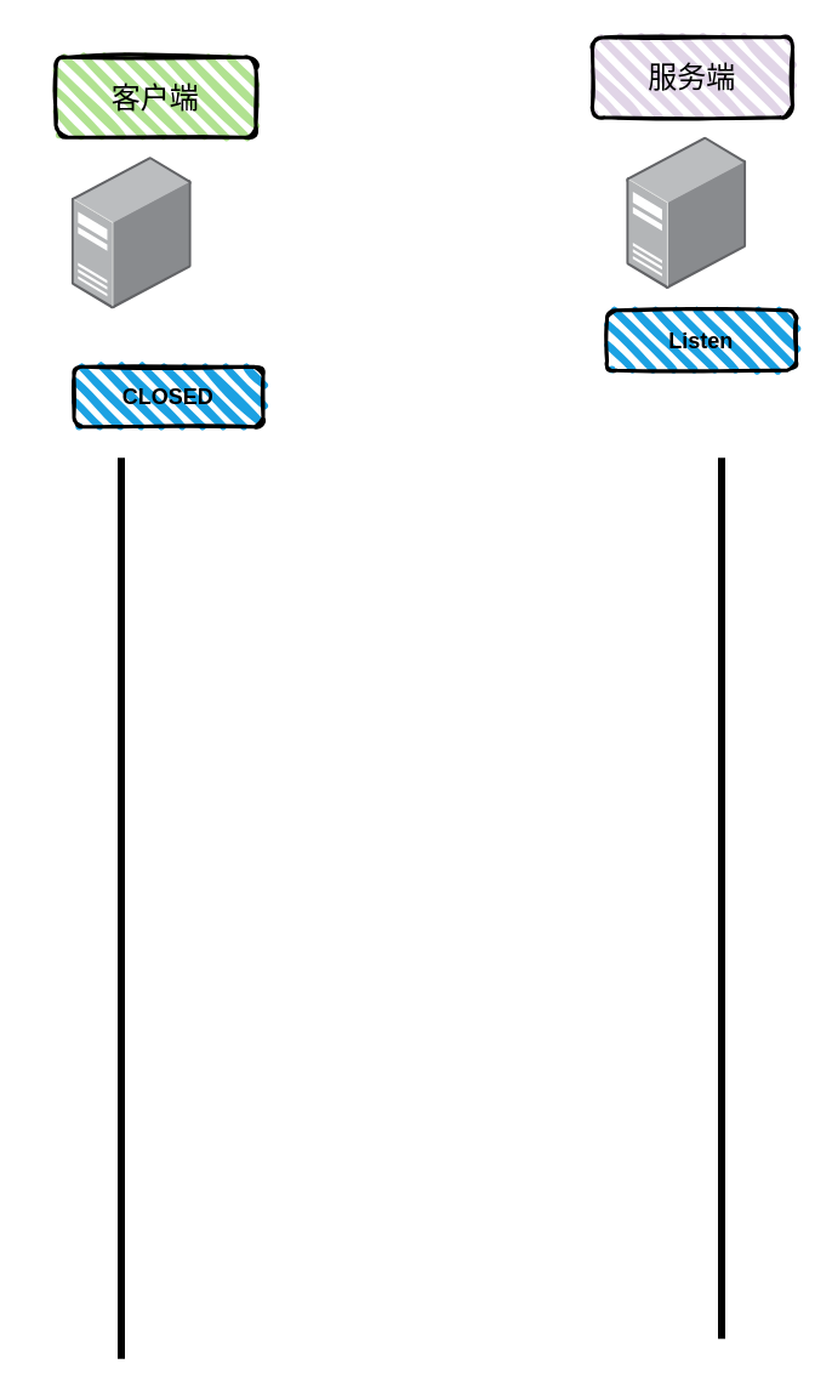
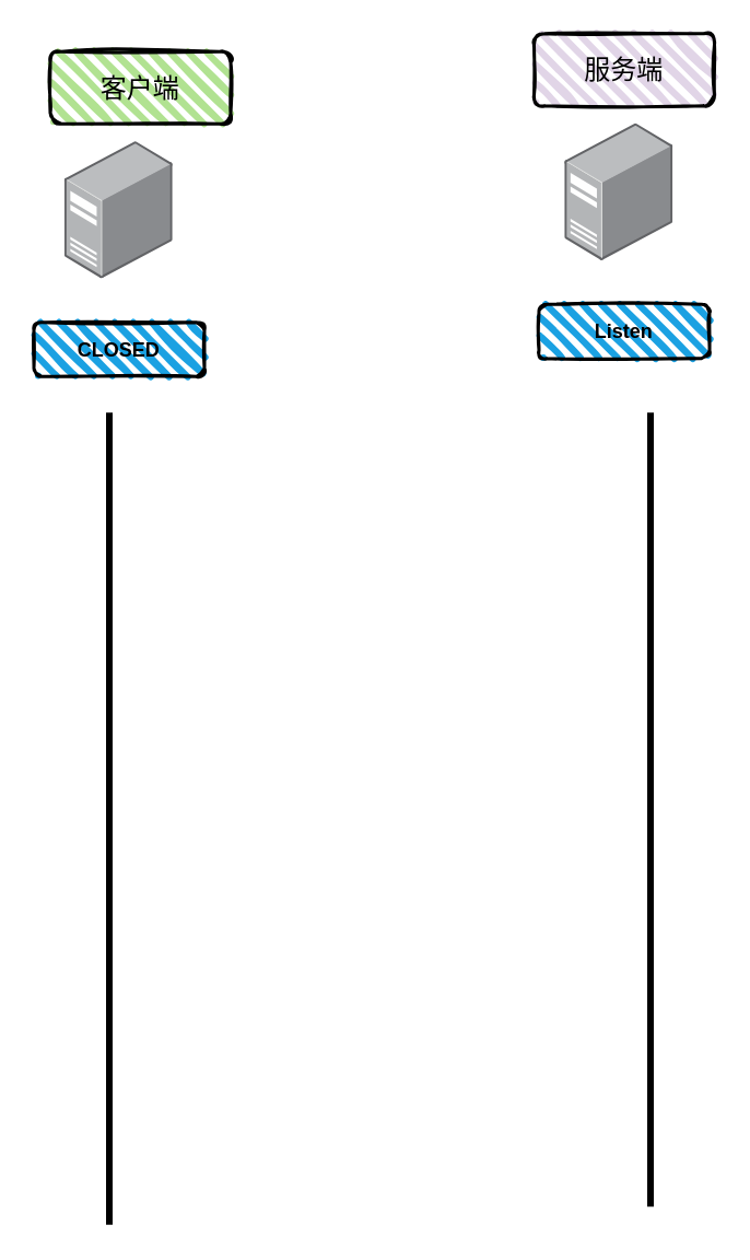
- <mxCell id="7" value="&lt;b&gt;Listen&lt;/b&gt;" style="rounded=1;whiteSpace=wrap;html=1;strokeWidth=2;fillWeight=4;hachureGap=8;hachureAngle=45;fillColor=#1ba1e2;sketch=1;" vertex="1" parent="1"><mxGeometry x="333" y="170" width="104" height="33" as="geometry" /></mxCell>
+ <mxCell id="7" value="&lt;b&gt;Listen&lt;/b&gt;" style="rounded=1;whiteSpace=wrap;html=1;strokeWidth=2;fillWeight=4;hachureGap=8;hachureAngle=45;fillColor=#1ba1e2;sketch=1;" vertex="1" parent="1"><mxGeometry x="328" y="185" width="104" height="33" as="geometry" /></mxCell>
- <mxCell id="4" value="&lt;b&gt;CLOSED&lt;/b&gt;" style="rounded=1;whiteSpace=wrap;html=1;strokeWidth=2;fillWeight=4;hachureGap=8;hachureAngle=45;fillColor=#1ba1e2;sketch=1;" vertex="1" parent="1"><mxGeometry x="40" y="201" width="104" height="33" as="geometry" /></mxCell>
+ <mxCell id="4" value="&lt;b&gt;CLOSED&lt;/b&gt;" style="rounded=1;whiteSpace=wrap;html=1;strokeWidth=2;fillWeight=4;hachureGap=8;hachureAngle=45;fillColor=#1ba1e2;sketch=1;" vertex="1" parent="1"><mxGeometry x="20" y="196" width="104" height="33" as="geometry" /></mxCell>
